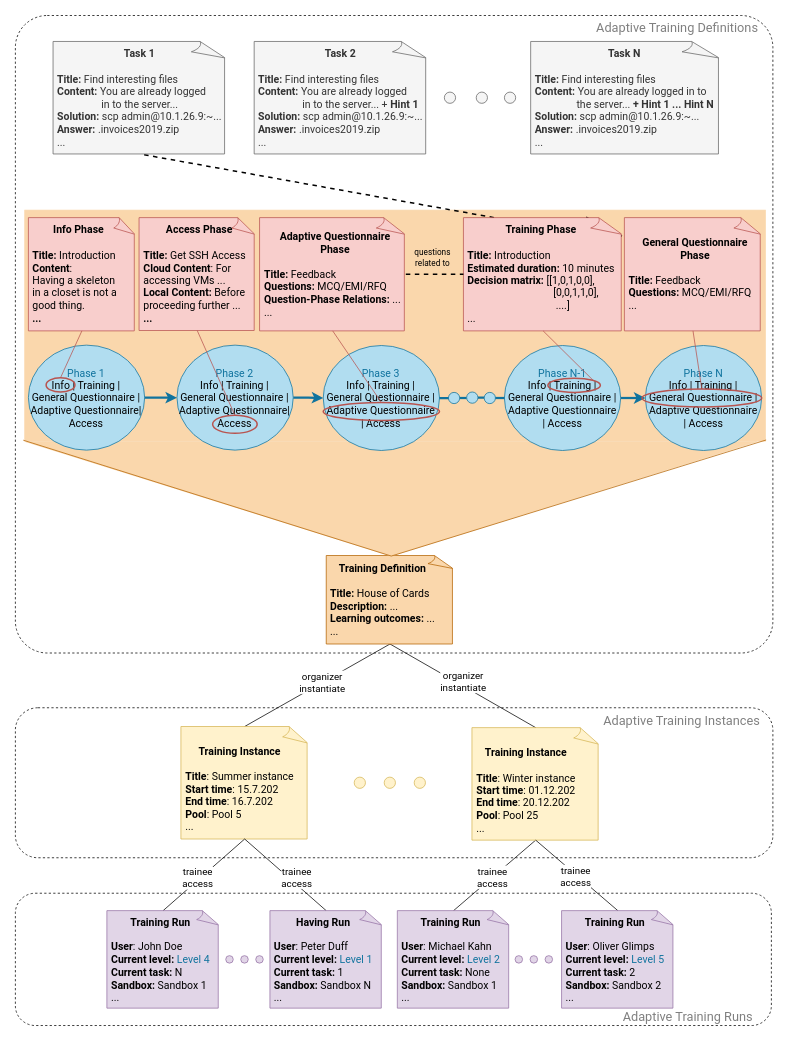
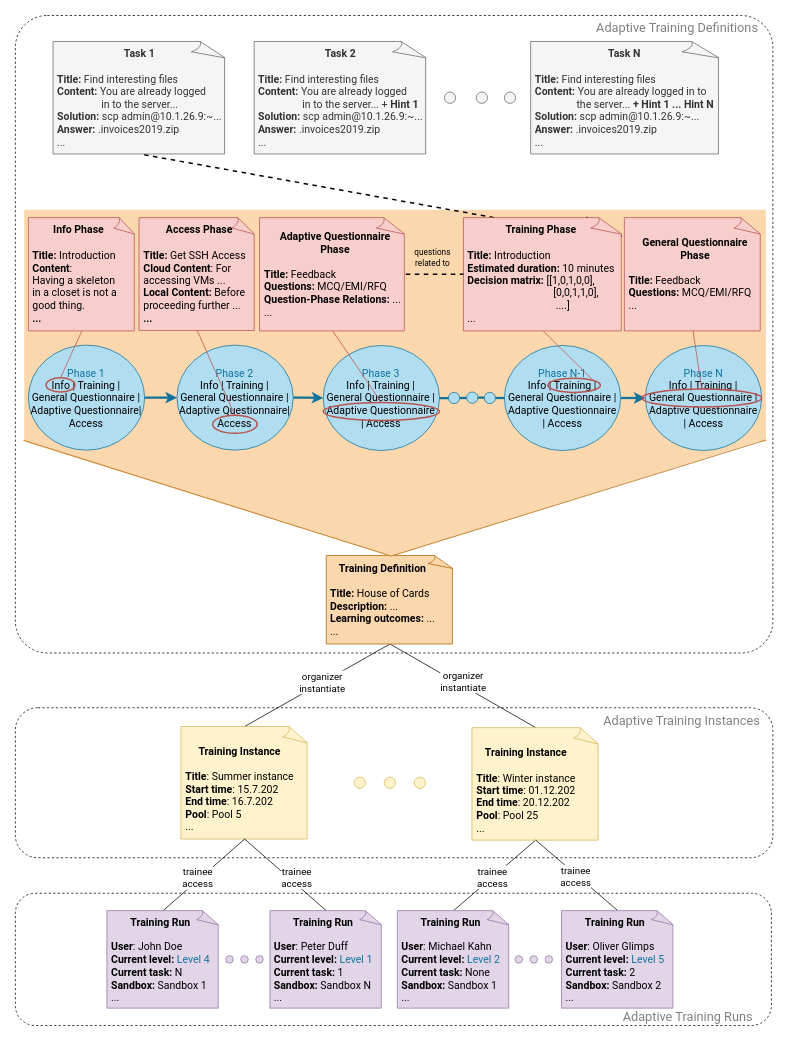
- <mxCell id="25" value="&lt;div style=&quot;font-size: 14px&quot; align=&quot;center&quot;&gt;&lt;b style=&quot;font-size: 14px&quot;&gt;Having Run&lt;/b&gt;&lt;br style=&quot;font-size: 14px&quot;&gt;&lt;/div&gt;&lt;br style=&quot;font-size: 14px&quot;&gt;&lt;div style=&quot;font-size: 14px&quot;&gt;&lt;b style=&quot;font-size: 14px&quot;&gt;User&lt;/b&gt;: Peter Duff&lt;br style=&quot;font-size: 14px&quot;&gt;&lt;/div&gt;&lt;div style=&quot;font-size: 14px&quot;&gt;&lt;b style=&quot;font-size: 14px&quot;&gt;Current level:&lt;/b&gt; &lt;font style=&quot;font-size: 14px&quot; color=&quot;#10739E&quot;&gt;Level 1&lt;/font&gt;&lt;br style=&quot;font-size: 14px&quot;&gt;&lt;/div&gt;&lt;div style=&quot;font-size: 14px&quot;&gt;&lt;b style=&quot;font-size: 14px&quot;&gt;&lt;b style=&quot;font-size: 14px&quot;&gt;Current t&lt;/b&gt;ask: &lt;/b&gt;&lt;span style=&quot;font-size: 14px&quot;&gt;1&lt;/span&gt;&lt;br style=&quot;font-size: 14px&quot;&gt;&lt;b style=&quot;font-size: 14px&quot;&gt;Sandbox: &lt;/b&gt;Sandbox N&lt;br style=&quot;font-size: 14px&quot;&gt;&lt;/div&gt;&lt;div style=&quot;font-size: 14px&quot;&gt;...&lt;br style=&quot;font-size: 14px&quot;&gt;&lt;/div&gt;" style="whiteSpace=wrap;html=1;shape=mxgraph.basic.document;fillColor=#e1d5e7;strokeColor=#9673a6;fontFamily=Roboto;fontSource=https%3A%2F%2Ffonts.googleapis.com%2Fcss%3Ffamily%3DRoboto;align=left;spacingLeft=4;fontSize=14;" vertex="1" parent="1"><mxGeometry x="359.4" y="1213.5" width="150" height="130" as="geometry" /></mxCell>
+ <mxCell id="25" value="&lt;div style=&quot;font-size: 14px&quot; align=&quot;center&quot;&gt;&lt;b style=&quot;font-size: 14px&quot;&gt;Training Run&lt;/b&gt;&lt;br style=&quot;font-size: 14px&quot;&gt;&lt;/div&gt;&lt;br style=&quot;font-size: 14px&quot;&gt;&lt;div style=&quot;font-size: 14px&quot;&gt;&lt;b style=&quot;font-size: 14px&quot;&gt;User&lt;/b&gt;: Peter Duff&lt;br style=&quot;font-size: 14px&quot;&gt;&lt;/div&gt;&lt;div style=&quot;font-size: 14px&quot;&gt;&lt;b style=&quot;font-size: 14px&quot;&gt;Current level:&lt;/b&gt; &lt;font style=&quot;font-size: 14px&quot; color=&quot;#10739E&quot;&gt;Level 1&lt;/font&gt;&lt;br style=&quot;font-size: 14px&quot;&gt;&lt;/div&gt;&lt;div style=&quot;font-size: 14px&quot;&gt;&lt;b style=&quot;font-size: 14px&quot;&gt;&lt;b style=&quot;font-size: 14px&quot;&gt;Current t&lt;/b&gt;ask: &lt;/b&gt;&lt;span style=&quot;font-size: 14px&quot;&gt;1&lt;/span&gt;&lt;br style=&quot;font-size: 14px&quot;&gt;&lt;b style=&quot;font-size: 14px&quot;&gt;Sandbox: &lt;/b&gt;Sandbox N&lt;br style=&quot;font-size: 14px&quot;&gt;&lt;/div&gt;&lt;div style=&quot;font-size: 14px&quot;&gt;...&lt;br style=&quot;font-size: 14px&quot;&gt;&lt;/div&gt;" style="whiteSpace=wrap;html=1;shape=mxgraph.basic.document;fillColor=#e1d5e7;strokeColor=#9673a6;fontFamily=Roboto;fontSource=https%3A%2F%2Ffonts.googleapis.com%2Fcss%3Ffamily%3DRoboto;align=left;spacingLeft=4;fontSize=14;" vertex="1" parent="1"><mxGeometry x="359.4" y="1213.5" width="150" height="130" as="geometry" /></mxCell>
